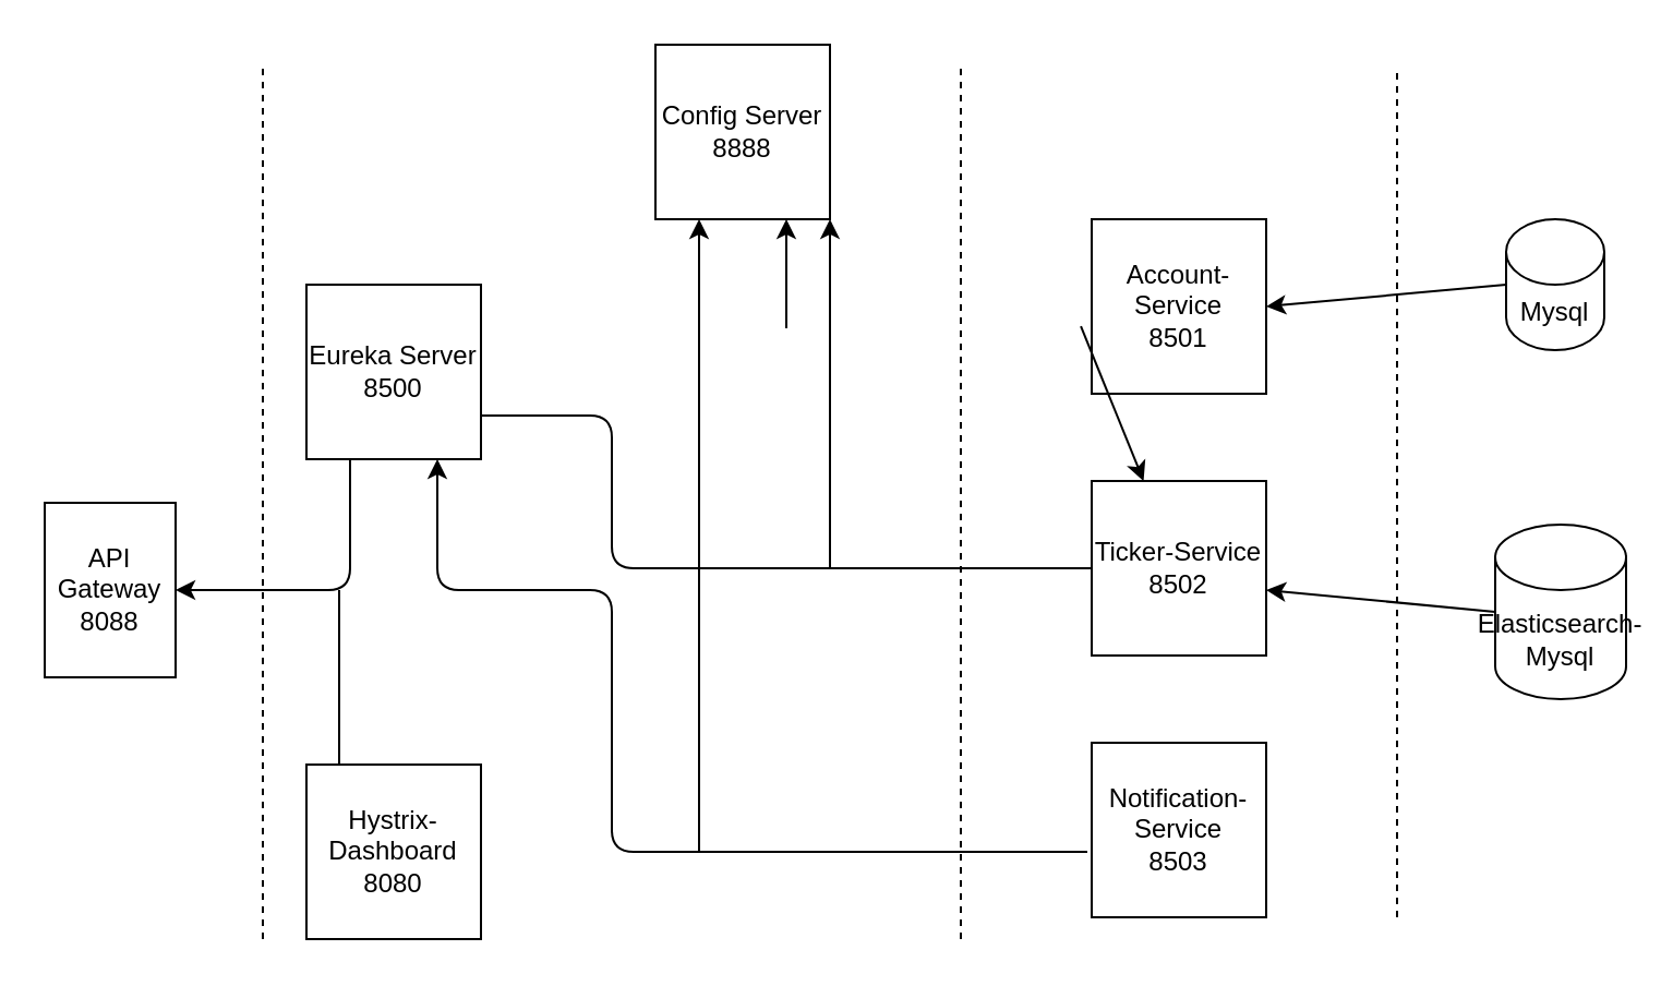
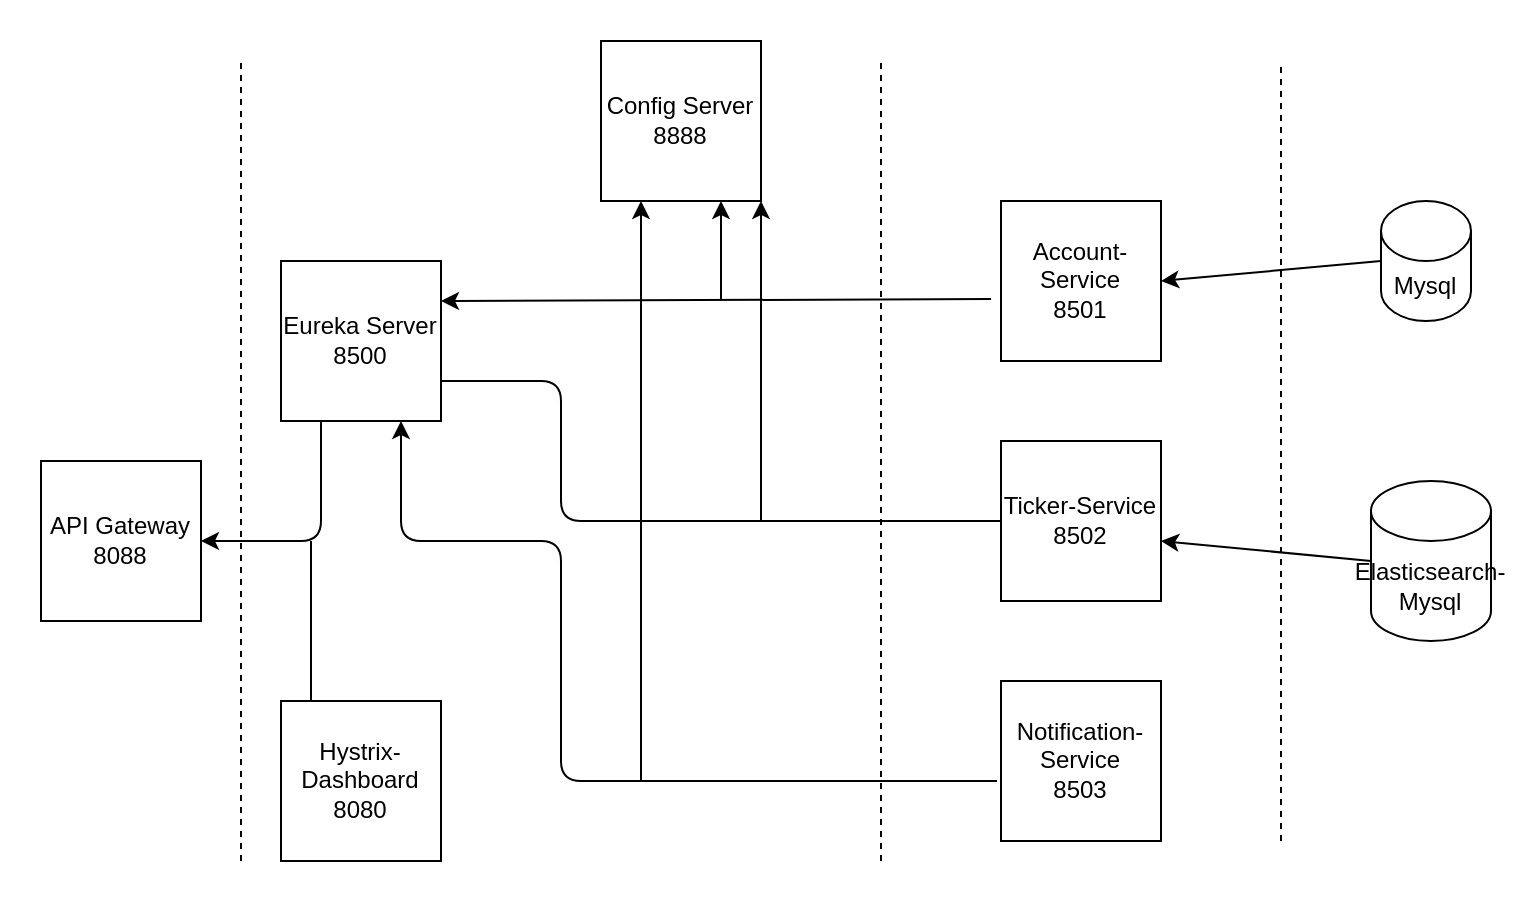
- <mxCell id="15" value="" style="endArrow=classic;html=1;exitX=-0.062;exitY=0.613;exitDx=0;exitDy=0;exitPerimeter=0;" edge="1" parent="1" source="8" target="6"><mxGeometry width="50" height="50" relative="1" as="geometry"><mxPoint x="389" y="165" as="sourcePoint" /><mxPoint x="439" y="115" as="targetPoint" /></mxGeometry></mxCell>
+ <mxCell id="15" value="" style="endArrow=classic;html=1;exitX=-0.062;exitY=0.613;exitDx=0;exitDy=0;exitPerimeter=0;entryX=1;entryY=0.25;entryDx=0;entryDy=0;" edge="1" parent="1" source="8" target="5"><mxGeometry width="50" height="50" relative="1" as="geometry"><mxPoint x="389" y="165" as="sourcePoint" /><mxPoint x="439" y="115" as="targetPoint" /></mxGeometry></mxCell>
- <mxCell id="2" value="API Gateway&lt;br&gt;8088" style="whiteSpace=wrap;html=1;aspect=fixed;" vertex="1" parent="1"><mxGeometry x="20" y="230" width="60" height="80" as="geometry" /></mxCell>
+ <mxCell id="2" value="API Gateway&lt;br&gt;8088" style="whiteSpace=wrap;html=1;aspect=fixed;" vertex="1" parent="1"><mxGeometry x="20" y="230" width="80" height="80" as="geometry" /></mxCell>
